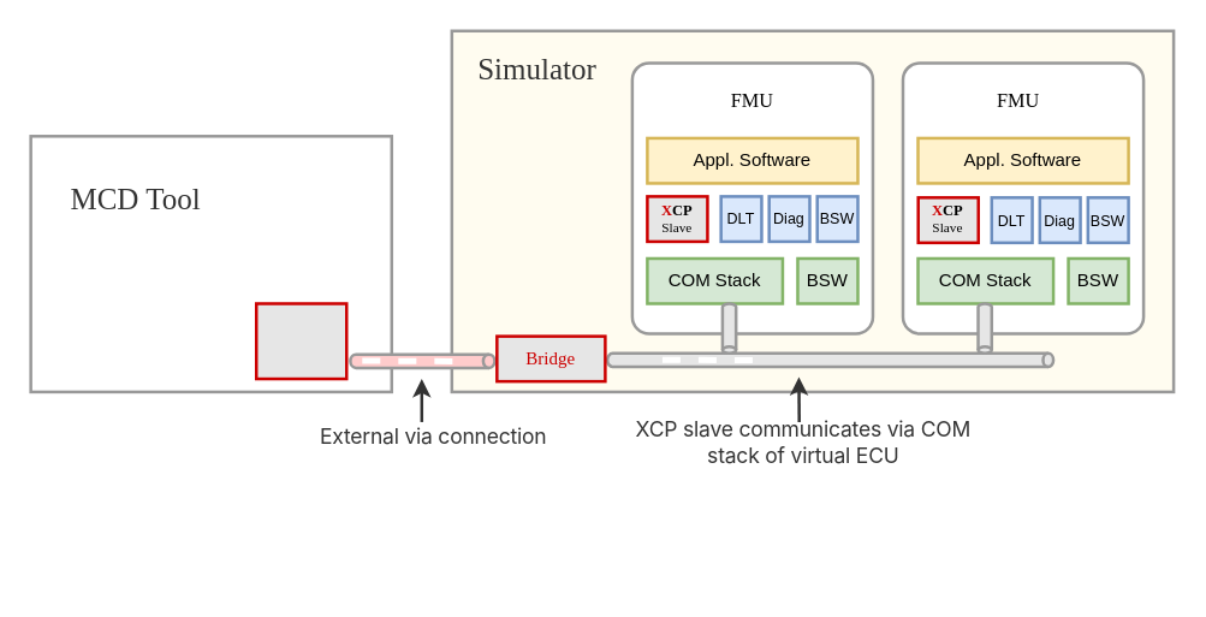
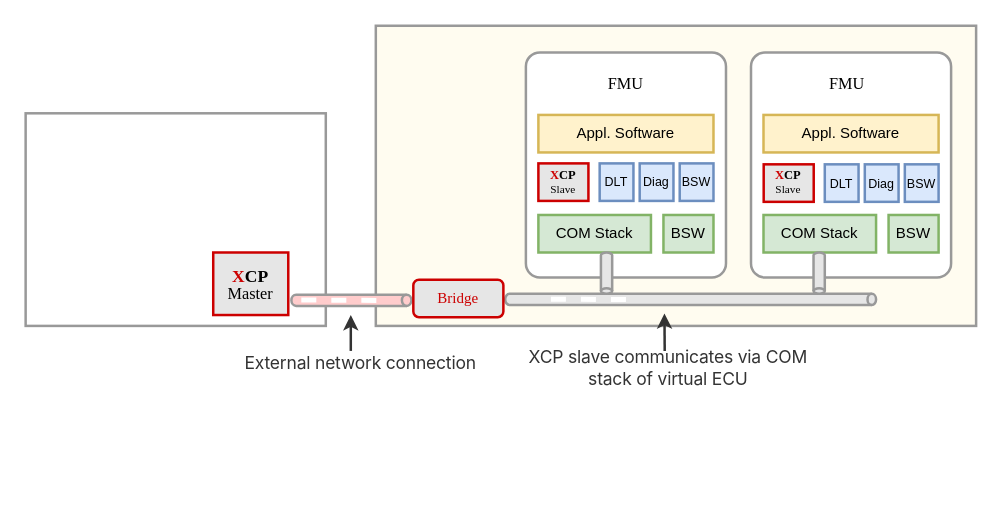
- <mxCell id="26" value="&lt;font style=&quot;font-size: 20px;&quot; color=&quot;#333333&quot;&gt;Simulator&lt;/font&gt;" style="text;html=1;strokeColor=none;fillColor=none;align=center;verticalAlign=middle;whiteSpace=wrap;rounded=0;strokeWidth=2;fontFamily=Verdana;fontSize=13;fontColor=#000000;" parent="1" vertex="1"><mxGeometry x="320" y="21.3" width="74.32" height="46.52" as="geometry" /></mxCell>
- <mxCell id="27" value="&lt;font color=&quot;#333333&quot;&gt;MCD Tool&lt;/font&gt;" style="text;html=1;strokeColor=none;fillColor=none;align=center;verticalAlign=middle;whiteSpace=wrap;rounded=0;strokeWidth=2;fontFamily=Verdana;fontSize=20;fontColor=#000000;" parent="1" vertex="1"><mxGeometry x="40" y="116.3" width="100" height="30" as="geometry" /></mxCell>
+ <mxCell id="23" value="&lt;div style=&quot;font-size: 15px; line-height: 100%;&quot;&gt;&lt;font style=&quot;font-size: 15px;&quot;&gt;&lt;b style=&quot;font-size: 14px;&quot;&gt;&lt;font style=&quot;font-size: 14px;&quot; data-font-src=&quot;https://fonts.googleapis.com/css?family=Akaya+Telivigala&quot;&gt;&lt;font style=&quot;font-size: 14px;&quot; color=&quot;#CC0000&quot;&gt;X&lt;/font&gt;&lt;font style=&quot;font-size: 14px;&quot; color=&quot;#000000&quot;&gt;CP&lt;/font&gt;&lt;/font&gt;&lt;/b&gt;&lt;/font&gt;&lt;/div&gt;&lt;div style=&quot;line-height: 100%;&quot;&gt;&lt;font style=&quot;font-size: 13px;&quot; color=&quot;#000000&quot;&gt;Master&lt;/font&gt;&lt;font style=&quot;font-size: 15px;&quot;&gt;&lt;br&gt;&lt;/font&gt;&lt;/div&gt;" style="text;html=1;strokeColor=none;fillColor=none;align=center;verticalAlign=middle;whiteSpace=wrap;rounded=0;strokeWidth=2;fontFamily=Verdana;fontSize=13;fontColor=#CC0000;" parent="1" vertex="1"><mxGeometry x="180" y="208.15" width="40" height="36.3" as="geometry" /></mxCell>
- <mxCell id="31" value="&lt;font color=&quot;#CC0000&quot;&gt;Bridge&lt;/font&gt;" style="rounded=0;whiteSpace=wrap;html=1;strokeColor=#CC0000;strokeWidth=2;fillColor=#E6E6E6;fontFamily=Verdana;" parent="1" vertex="1"><mxGeometry x="330" y="223" width="72" height="30" as="geometry" /></mxCell>
+ <mxCell id="31" value="&lt;font color=&quot;#CC0000&quot;&gt;Bridge&lt;/font&gt;" style="whiteSpace=wrap;html=1;strokeColor=#CC0000;strokeWidth=2;fillColor=#E6E6E6;fontFamily=Verdana;rounded=1;" parent="1" vertex="1"><mxGeometry x="330" y="223" width="72" height="30" as="geometry" /></mxCell>
- <mxCell id="38" value="&lt;p style=&quot;line-height: 120%; font-size: 14px;&quot;&gt;&lt;font style=&quot;font-size: 14px;&quot;&gt;&lt;span style=&quot;color: rgba(0, 0, 0, 0.8); font-family: -apple-system, BlinkMacSystemFont, &amp;quot;Segoe UI&amp;quot;, Roboto, &amp;quot;Helvetica Neue&amp;quot;, Arial, sans-serif, &amp;quot;Apple Color Emoji&amp;quot;, &amp;quot;Segoe UI Emoji&amp;quot;, &amp;quot;Segoe UI Symbol&amp;quot;, &amp;quot;Noto Color Emoji&amp;quot;; font-style: normal; font-variant-ligatures: normal; font-variant-caps: normal; font-weight: 400; letter-spacing: -0.17px; text-align: start; text-indent: 0px; text-transform: none; word-spacing: 0px; -webkit-text-stroke-width: 0px; background-color: rgb(255, 255, 255); text-decoration-thickness: initial; text-decoration-style: initial; text-decoration-color: initial; display: inline !important; float: none;&quot;&gt;External via connection&lt;br&gt;&lt;/span&gt;&lt;/font&gt;&lt;/p&gt;" style="text;html=1;strokeColor=none;fillColor=none;align=center;verticalAlign=middle;whiteSpace=wrap;rounded=0;strokeWidth=2;fontFamily=Verdana;fontSize=20;fontColor=#000000;" parent="1" vertex="1"><mxGeometry x="174.16" y="270" width="227.84" height="40" as="geometry" /></mxCell>
+ <mxCell id="38" value="&lt;p style=&quot;line-height: 120%; font-size: 14px;&quot;&gt;&lt;font style=&quot;font-size: 14px;&quot;&gt;&lt;span style=&quot;color: rgba(0, 0, 0, 0.8); font-family: -apple-system, BlinkMacSystemFont, &amp;quot;Segoe UI&amp;quot;, Roboto, &amp;quot;Helvetica Neue&amp;quot;, Arial, sans-serif, &amp;quot;Apple Color Emoji&amp;quot;, &amp;quot;Segoe UI Emoji&amp;quot;, &amp;quot;Segoe UI Symbol&amp;quot;, &amp;quot;Noto Color Emoji&amp;quot;; font-style: normal; font-variant-ligatures: normal; font-variant-caps: normal; font-weight: 400; letter-spacing: -0.17px; text-align: start; text-indent: 0px; text-transform: none; word-spacing: 0px; -webkit-text-stroke-width: 0px; background-color: rgb(255, 255, 255); text-decoration-thickness: initial; text-decoration-style: initial; text-decoration-color: initial; display: inline !important; float: none;&quot;&gt;External network connection&lt;br&gt;&lt;/span&gt;&lt;/font&gt;&lt;/p&gt;" style="text;html=1;strokeColor=none;fillColor=none;align=center;verticalAlign=middle;whiteSpace=wrap;rounded=0;strokeWidth=2;fontFamily=Verdana;fontSize=20;fontColor=#000000;" parent="1" vertex="1"><mxGeometry x="174.16" y="270" width="227.84" height="40" as="geometry" /></mxCell>
